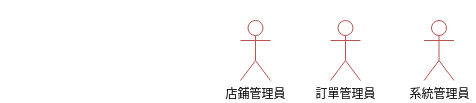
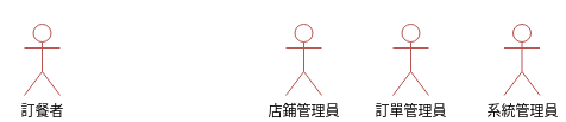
+ <mxCell id="2" value="訂餐者" style="shape=umlActor;verticalLabelPosition=bottom;verticalAlign=top;html=1;outlineConnect=0;fillColor=none;strokeColor=#b85450;" parent="1" vertex="1"><mxGeometry x="20" y="20" width="30" height="60" as="geometry" /></mxCell>
